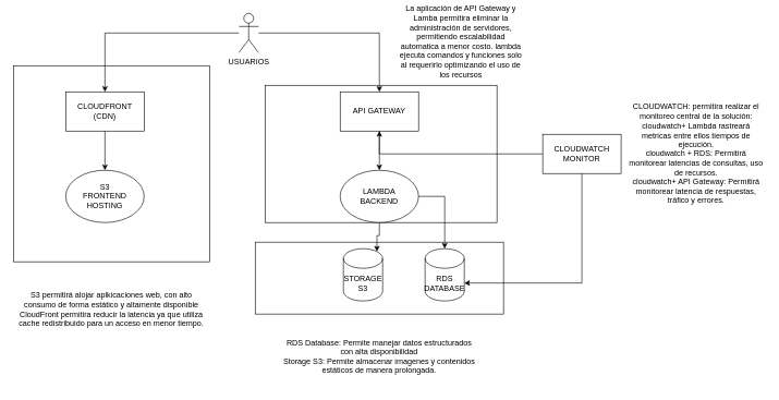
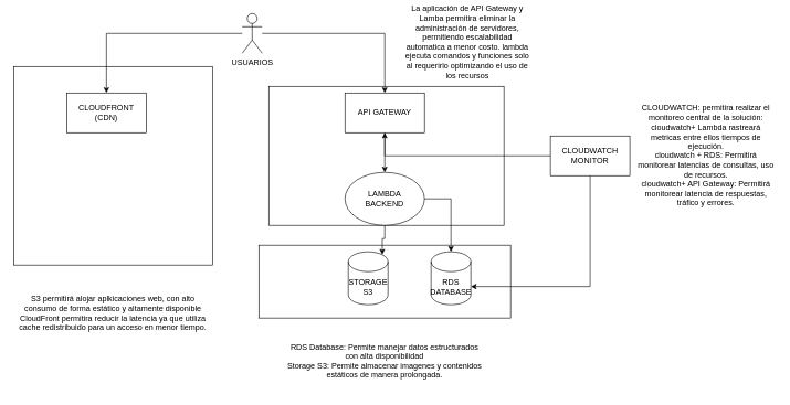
- <mxCell id="8" style="edgeStyle=orthogonalEdgeStyle;rounded=0;orthogonalLoop=1;jettySize=auto;html=1;entryX=0.5;entryY=0;entryDx=0;entryDy=0;" edge="1" parent="1" source="9" target="10"><mxGeometry relative="1" as="geometry" /></mxCell>
- <mxCell id="10" value="S3&lt;div&gt;FRONTEND HOSTING&lt;/div&gt;" style="ellipse;whiteSpace=wrap;html=1;" vertex="1" parent="1"><mxGeometry x="100" y="260" width="120" height="80" as="geometry" /></mxCell>
